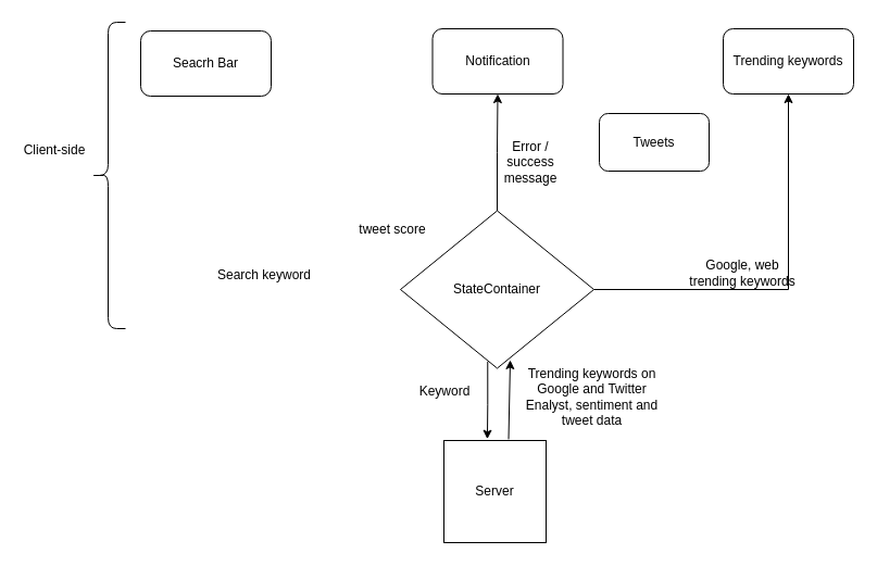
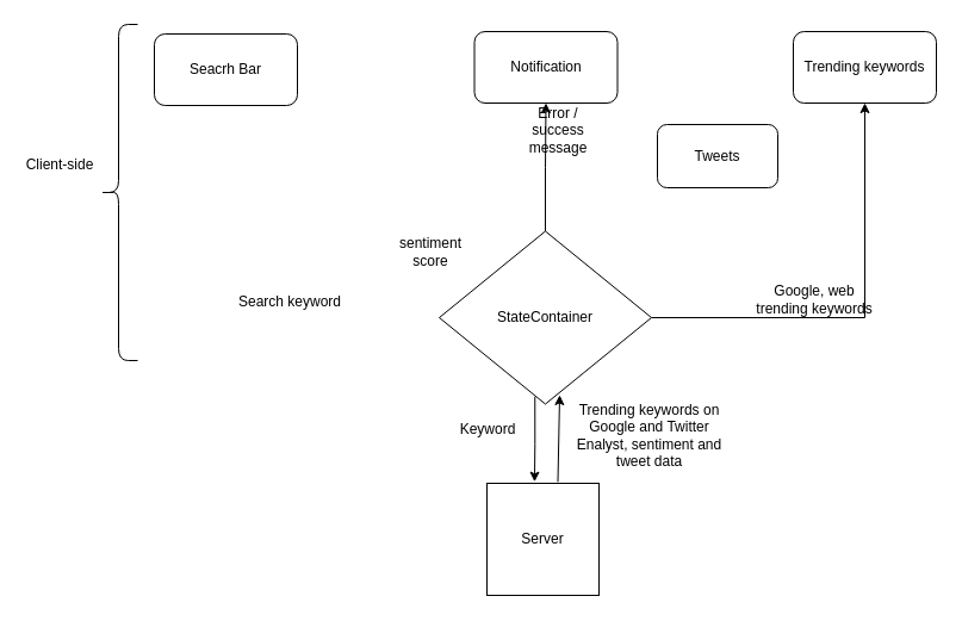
- <mxCell id="17" value="Error / success message" style="text;html=1;strokeColor=none;fillColor=none;align=center;verticalAlign=middle;whiteSpace=wrap;rounded=0;" parent="1" vertex="1"><mxGeometry x="457" y="134" width="61.5" height="30" as="geometry" /></mxCell>
+ <mxCell id="17" value="Error / success message" style="text;html=1;strokeColor=none;fillColor=none;align=center;verticalAlign=middle;whiteSpace=wrap;rounded=0;" parent="1" vertex="1"><mxGeometry x="437" y="94" width="61.5" height="30" as="geometry" /></mxCell>
- <mxCell id="14" value="tweet score" style="text;html=1;strokeColor=none;fillColor=none;align=center;verticalAlign=middle;whiteSpace=wrap;rounded=0;" parent="1" vertex="1"><mxGeometry x="320" y="196" width="82" height="30" as="geometry" /></mxCell>
+ <mxCell id="14" value="sentiment score" style="text;html=1;strokeColor=none;fillColor=none;align=center;verticalAlign=middle;whiteSpace=wrap;rounded=0;" parent="1" vertex="1"><mxGeometry x="320" y="196" width="82" height="30" as="geometry" /></mxCell>
